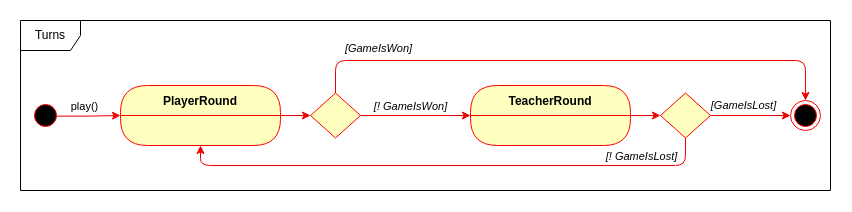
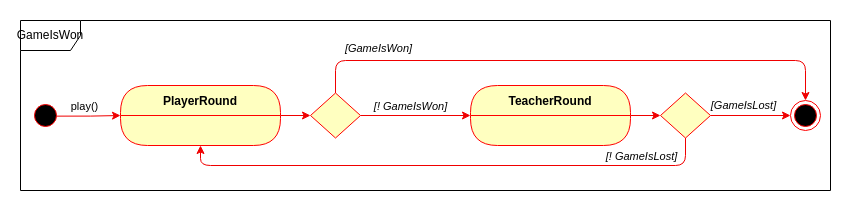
- <mxCell id="20" value="Turns" style="shape=umlFrame;whiteSpace=wrap;html=1;pointerEvents=0;" parent="1" vertex="1"><mxGeometry x="20" y="20" width="810" height="170" as="geometry" /></mxCell>
+ <mxCell id="20" value="GameIsWon" style="shape=umlFrame;whiteSpace=wrap;html=1;pointerEvents=0;" parent="1" vertex="1"><mxGeometry x="20" y="20" width="810" height="170" as="geometry" /></mxCell>
